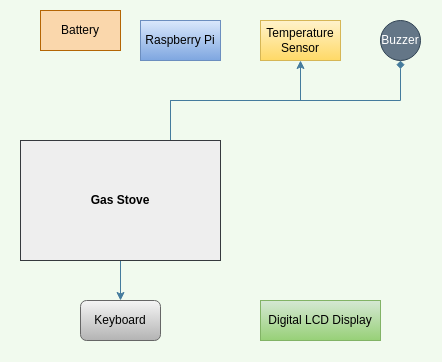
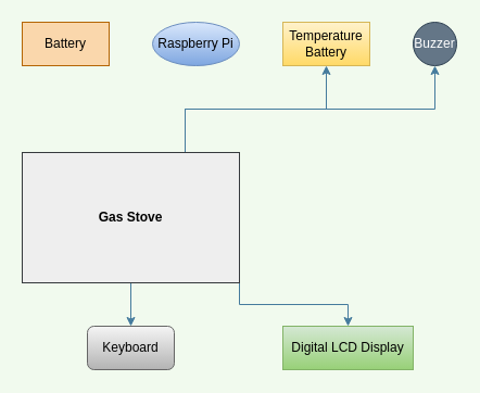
- <mxCell id="12" value="Battery" style="rounded=0;whiteSpace=wrap;html=1;fillColor=#fad7ac;strokeColor=#b46504;" vertex="1" parent="1"><mxGeometry x="40" y="10" width="80" height="40" as="geometry" /></mxCell>
+ <mxCell id="12" value="Battery" style="rounded=0;whiteSpace=wrap;html=1;fillColor=#fad7ac;strokeColor=#b46504;" vertex="1" parent="1"><mxGeometry x="20" y="20" width="80" height="40" as="geometry" /></mxCell>
- <mxCell id="7" value="Raspberry Pi" style="rounded=0;whiteSpace=wrap;html=1;fillColor=#dae8fc;strokeColor=#6c8ebf;gradientColor=#7ea6e0;" vertex="1" parent="1"><mxGeometry x="140" y="20" width="80" height="40" as="geometry" /></mxCell>
+ <mxCell id="7" value="Raspberry Pi" style="ellipse;whiteSpace=wrap;html=1;fillColor=#dae8fc;strokeColor=#6c8ebf;gradientColor=#7ea6e0;" vertex="1" parent="1"><mxGeometry x="140" y="20" width="80" height="40" as="geometry" /></mxCell>
- <mxCell id="8" value="Temperature Sensor" style="rounded=0;whiteSpace=wrap;html=1;fillColor=#fff2cc;strokeColor=#d6b656;gradientColor=#ffd966;" vertex="1" parent="1"><mxGeometry x="260" y="20" width="80" height="40" as="geometry" /></mxCell>
+ <mxCell id="8" value="Temperature Battery" style="rounded=0;whiteSpace=wrap;html=1;fillColor=#fff2cc;strokeColor=#d6b656;gradientColor=#ffd966;" vertex="1" parent="1"><mxGeometry x="260" y="20" width="80" height="40" as="geometry" /></mxCell>
- <mxCell id="3" style="edgeStyle=orthogonalEdgeStyle;rounded=0;orthogonalLoop=1;jettySize=auto;html=1;exitX=0.75;exitY=0;exitDx=0;exitDy=0;entryX=0.5;entryY=1;entryDx=0;entryDy=0;strokeColor=#457B9D;fontColor=#1D3557;labelBackgroundColor=#F1FAEE;endArrow=diamond;" edge="1" parent="1" source="6" target="9"><mxGeometry relative="1" as="geometry" /></mxCell>
+ <mxCell id="3" style="edgeStyle=orthogonalEdgeStyle;rounded=0;orthogonalLoop=1;jettySize=auto;html=1;exitX=0.75;exitY=0;exitDx=0;exitDy=0;entryX=0.5;entryY=1;entryDx=0;entryDy=0;strokeColor=#457B9D;fontColor=#1D3557;labelBackgroundColor=#F1FAEE;" edge="1" parent="1" source="6" target="9"><mxGeometry relative="1" as="geometry" /></mxCell>
+ <mxCell id="4" style="edgeStyle=orthogonalEdgeStyle;rounded=0;orthogonalLoop=1;jettySize=auto;html=1;exitX=1;exitY=1;exitDx=0;exitDy=0;entryX=0.5;entryY=0;entryDx=0;entryDy=0;strokeColor=#457B9D;fontColor=#1D3557;labelBackgroundColor=#F1FAEE;" edge="1" parent="1" source="6" target="10"><mxGeometry relative="1" as="geometry" /></mxCell>
